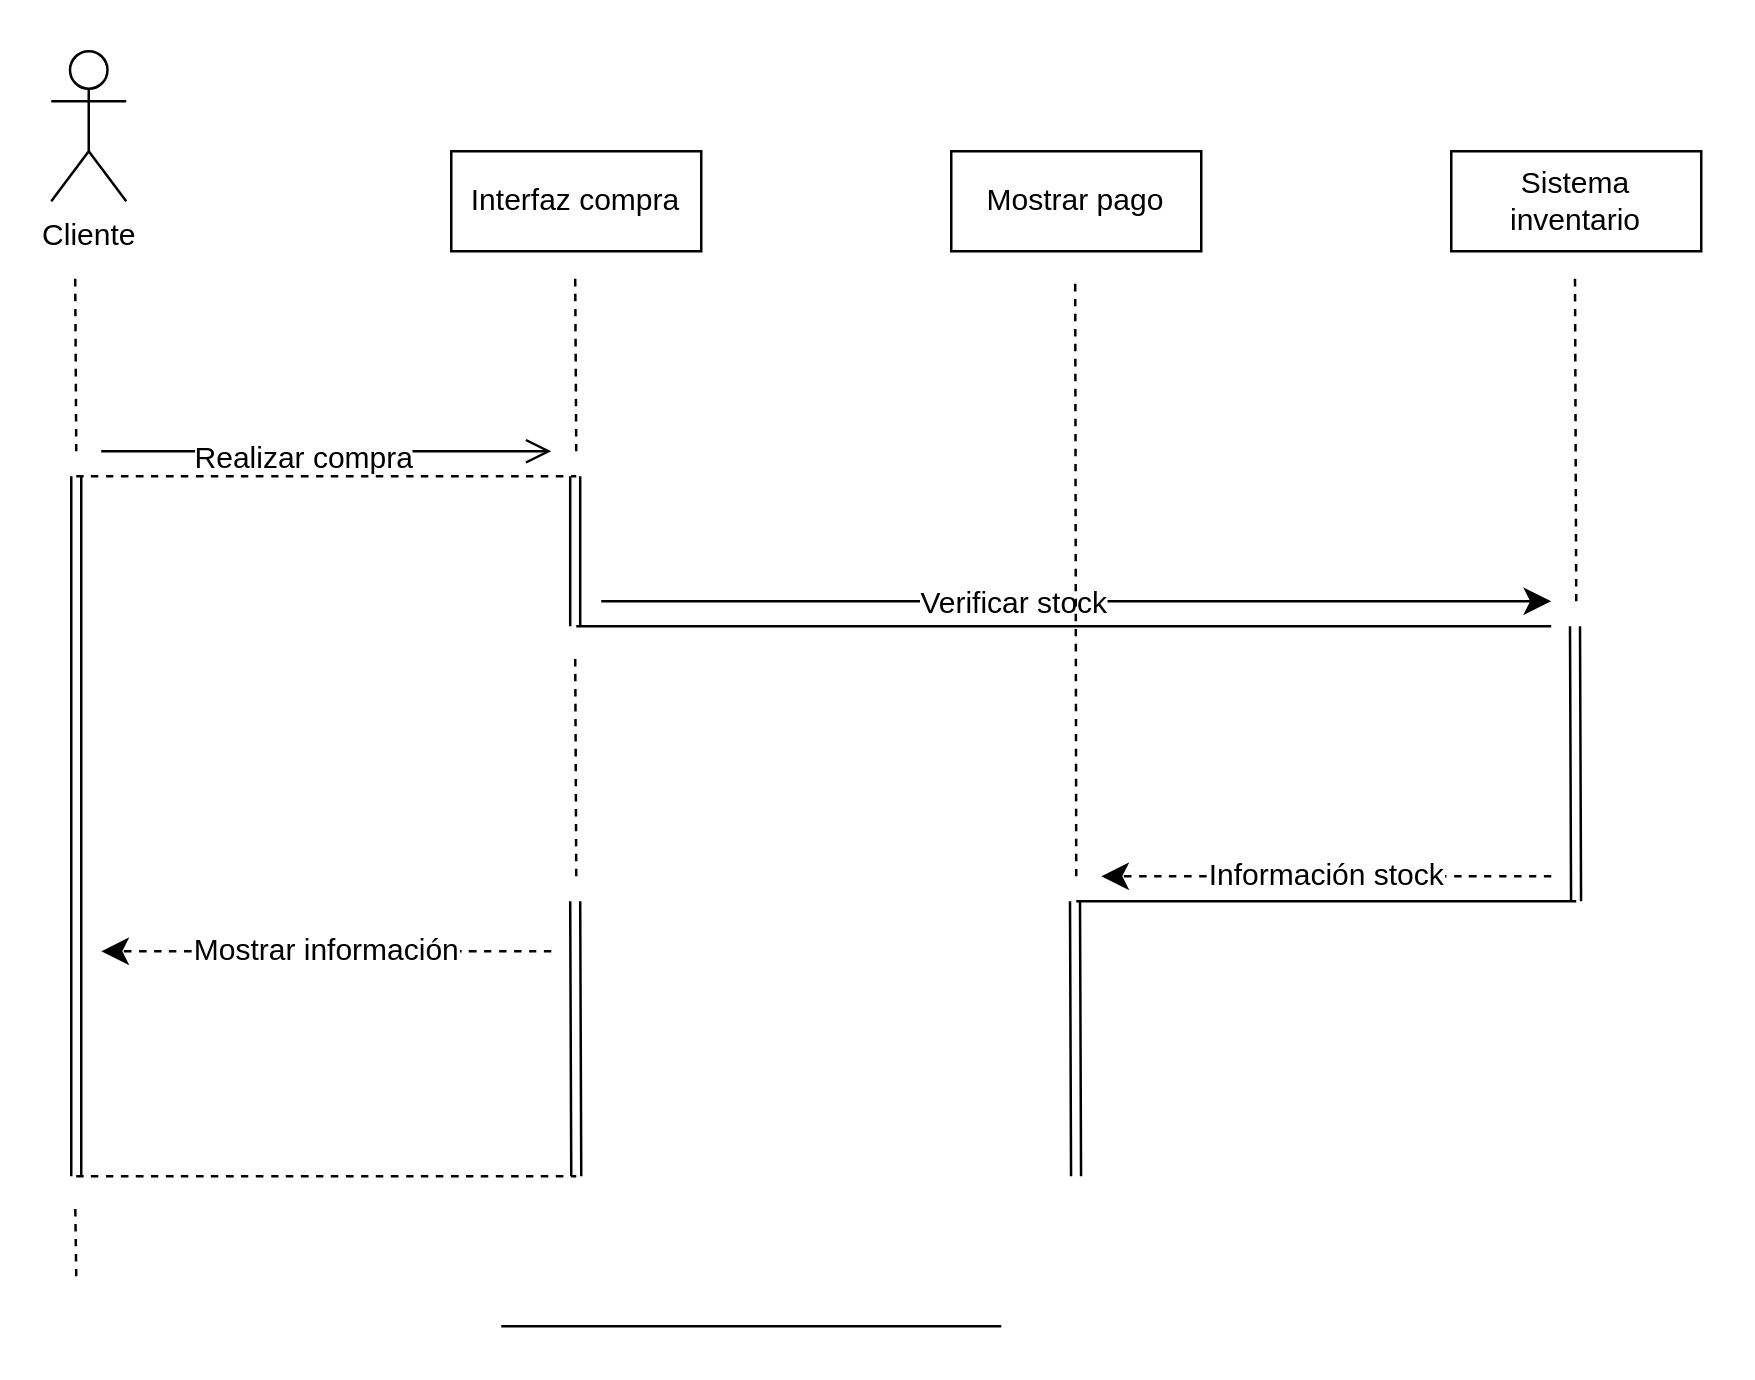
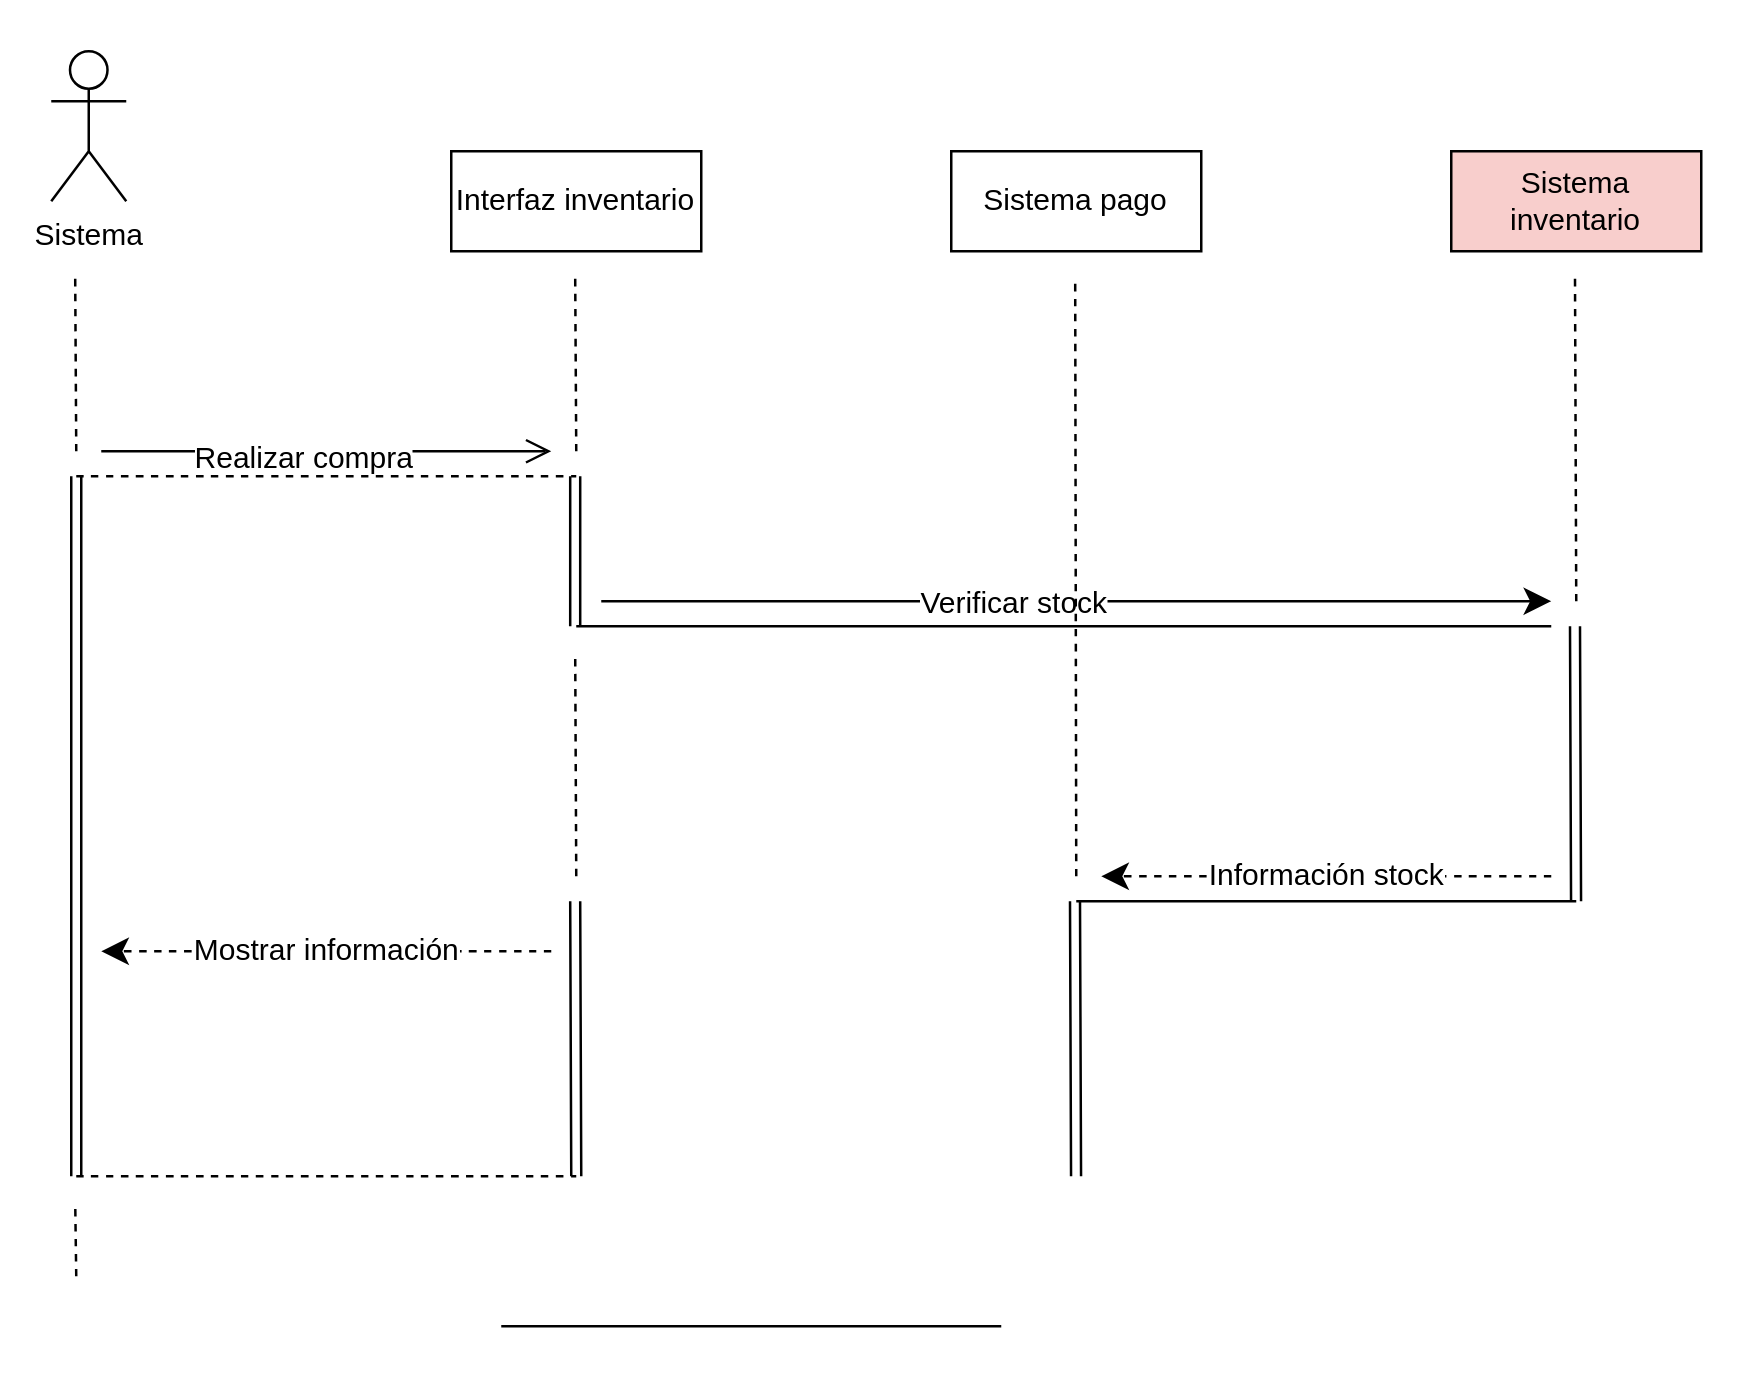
- <mxCell id="2" value="Interfaz compra" style="rounded=0;whiteSpace=wrap;html=1;" vertex="1" parent="1"><mxGeometry x="180" y="60" width="100" height="40" as="geometry" /></mxCell>
+ <mxCell id="2" value="Interfaz inventario" style="rounded=0;whiteSpace=wrap;html=1;" vertex="1" parent="1"><mxGeometry x="180" y="60" width="100" height="40" as="geometry" /></mxCell>
- <mxCell id="3" value="Mostrar pago" style="rounded=0;whiteSpace=wrap;html=1;" vertex="1" parent="1"><mxGeometry x="380" y="60" width="100" height="40" as="geometry" /></mxCell>
+ <mxCell id="3" value="Sistema pago" style="rounded=0;whiteSpace=wrap;html=1;" vertex="1" parent="1"><mxGeometry x="380" y="60" width="100" height="40" as="geometry" /></mxCell>
- <mxCell id="24" value="Sistema inventario" style="rounded=0;whiteSpace=wrap;html=1;" vertex="1" parent="1"><mxGeometry x="580" y="60" width="100" height="40" as="geometry" /></mxCell>
+ <mxCell id="24" value="Sistema inventario" style="rounded=0;whiteSpace=wrap;html=1;fillColor=#f8cecc;" vertex="1" parent="1"><mxGeometry x="580" y="60" width="100" height="40" as="geometry" /></mxCell>
- <mxCell id="23" value="Cliente" style="shape=umlActor;verticalLabelPosition=bottom;verticalAlign=top;html=1;outlineConnect=0;" vertex="1" parent="1"><mxGeometry x="20" y="20" width="30" height="60" as="geometry" /></mxCell>
+ <mxCell id="23" value="Sistema" style="shape=umlActor;verticalLabelPosition=bottom;verticalAlign=top;html=1;outlineConnect=0;" vertex="1" parent="1"><mxGeometry x="20" y="20" width="30" height="60" as="geometry" /></mxCell>
